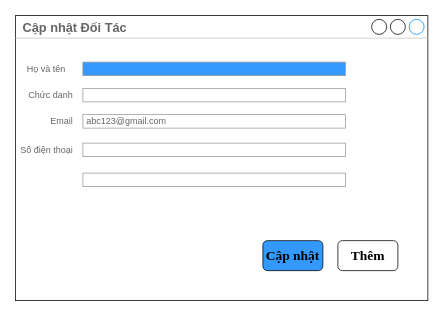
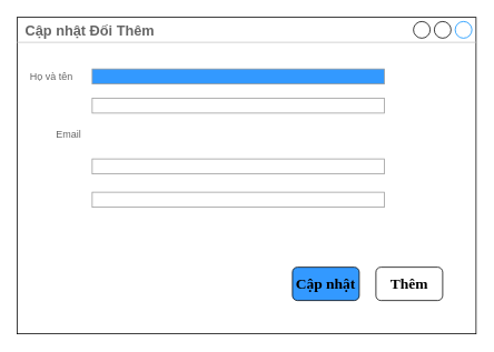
- <mxCell id="2" value="&lt;b&gt;Cập nhật Đối Tác&lt;/b&gt;" style="strokeWidth=1;shadow=0;dashed=0;align=center;html=1;shape=mxgraph.mockup.containers.window;align=left;verticalAlign=top;spacingLeft=8;strokeColor2=#008cff;strokeColor3=#c4c4c4;fontColor=#666666;mainText=;fontSize=17;labelBackgroundColor=none;whiteSpace=wrap;" vertex="1" parent="1"><mxGeometry x="20" y="20" width="550" height="380" as="geometry" /></mxCell>
+ <mxCell id="2" value="&lt;b&gt;Cập nhật Đối Thêm&lt;/b&gt;" style="strokeWidth=1;shadow=0;dashed=0;align=center;html=1;shape=mxgraph.mockup.containers.window;align=left;verticalAlign=top;spacingLeft=8;strokeColor2=#008cff;strokeColor3=#c4c4c4;fontColor=#666666;mainText=;fontSize=17;labelBackgroundColor=none;whiteSpace=wrap;" vertex="1" parent="1"><mxGeometry x="20" y="20" width="550" height="380" as="geometry" /></mxCell>
- <mxCell id="5" value="Chức danh" style="strokeWidth=1;shadow=0;dashed=0;align=center;html=1;shape=mxgraph.mockup.forms.anchor;align=right;spacingRight=2;fontColor=#666666;" vertex="1" parent="1"><mxGeometry x="50" y="117" width="50" height="18" as="geometry" /></mxCell>
- <mxCell id="8" value="abc123@gmail.com" style="strokeWidth=1;shadow=0;dashed=0;align=center;html=1;shape=mxgraph.mockup.forms.rrect;fillColor=#ffffff;rSize=0;fontColor=#666666;align=left;spacingLeft=3;strokeColor=#999999;" vertex="1" parent="1"><mxGeometry x="110" y="152" width="350" height="18" as="geometry" /></mxCell>
- <mxCell id="9" value="Số điện thoại" style="strokeWidth=1;shadow=0;dashed=0;align=center;html=1;shape=mxgraph.mockup.forms.anchor;align=right;spacingRight=2;fontColor=#666666;" vertex="1" parent="1"><mxGeometry x="50" y="190" width="50" height="18" as="geometry" /></mxCell>
